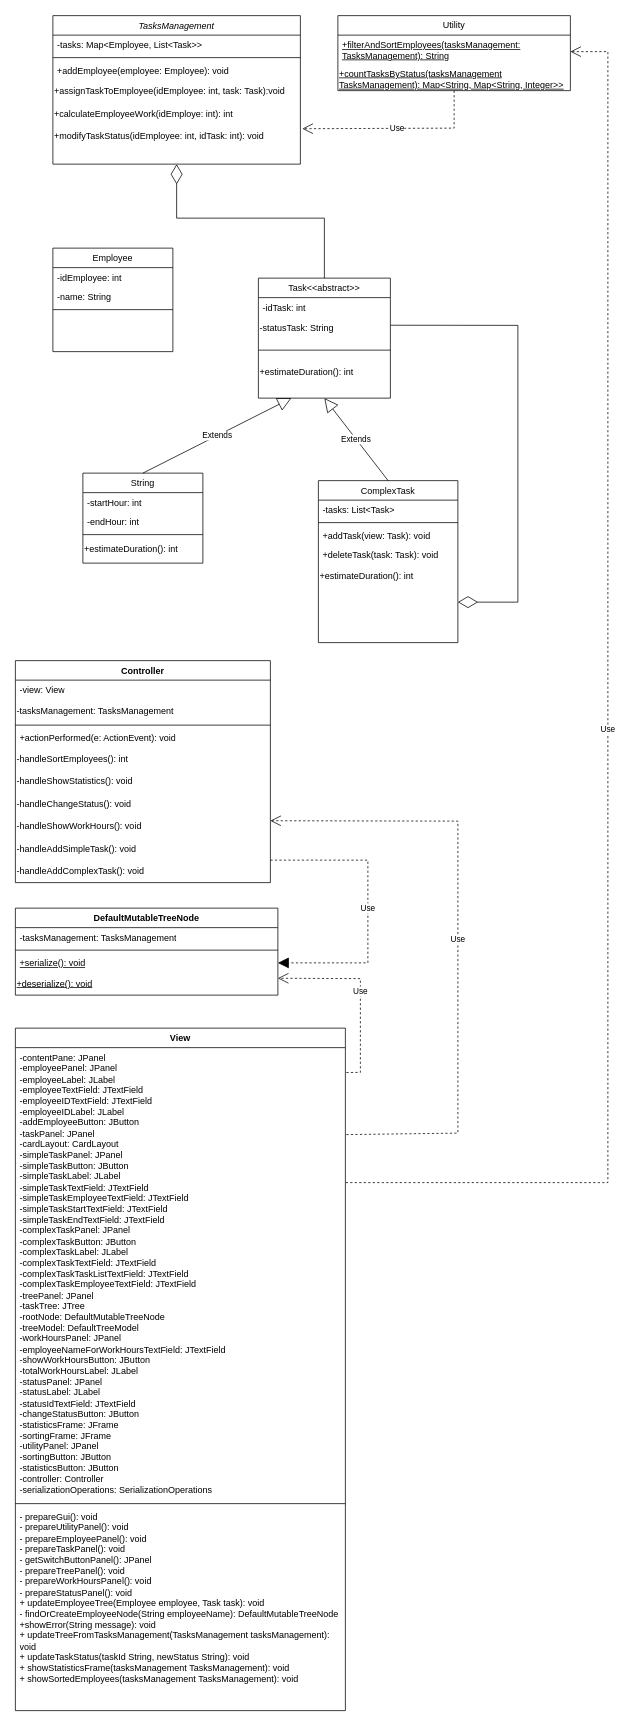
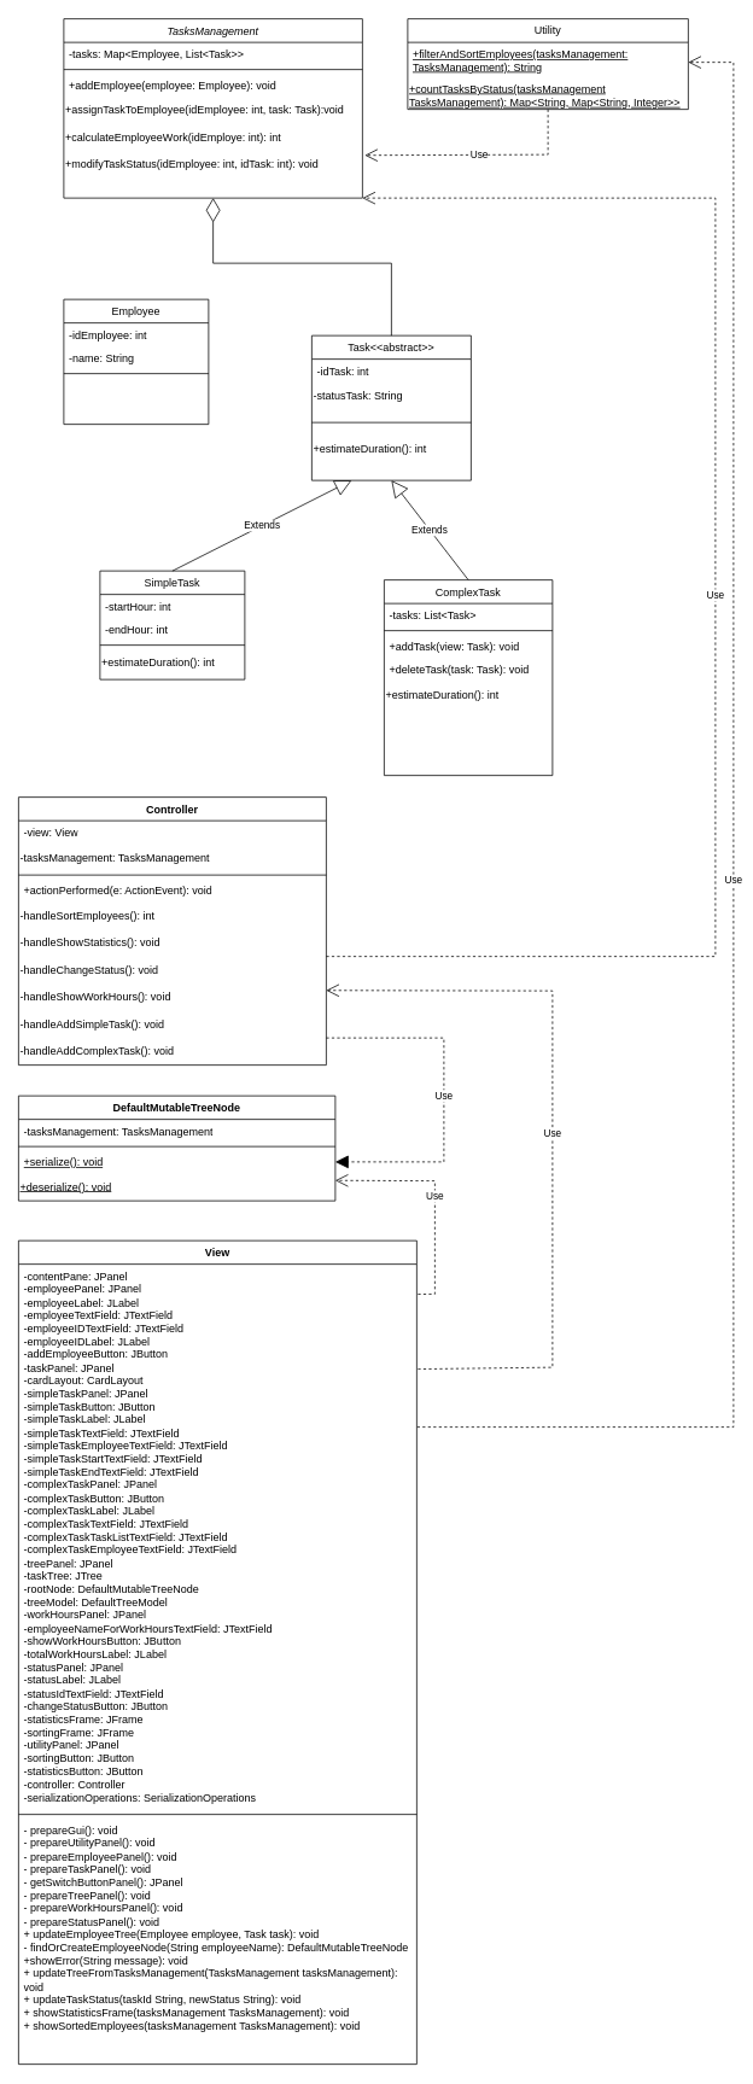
- <mxCell id="32" value="" style="endArrow=diamondThin;endFill=0;endSize=24;html=1;rounded=0;entryX=1;entryY=0.75;entryDx=0;entryDy=0;exitX=1.002;exitY=0.36;exitDx=0;exitDy=0;exitPerimeter=0;" edge="1" parent="1" source="15" target="25"><mxGeometry width="160" relative="1" as="geometry"><mxPoint x="340" y="750" as="sourcePoint" /><mxPoint x="500" y="750" as="targetPoint" /><Array as="points"><mxPoint x="690" y="433" /><mxPoint x="690" y="802" /></Array></mxGeometry></mxCell>
- <mxCell id="18" value="String" style="swimlane;fontStyle=0;align=center;verticalAlign=top;childLayout=stackLayout;horizontal=1;startSize=26;horizontalStack=0;resizeParent=1;resizeLast=0;collapsible=1;marginBottom=0;rounded=0;shadow=0;strokeWidth=1;" parent="1" vertex="1"><mxGeometry x="110" y="630" width="160" height="120" as="geometry"><mxRectangle x="550" y="140" width="160" height="26" as="alternateBounds" /></mxGeometry></mxCell>
+ <mxCell id="18" value="SimpleTask" style="swimlane;fontStyle=0;align=center;verticalAlign=top;childLayout=stackLayout;horizontal=1;startSize=26;horizontalStack=0;resizeParent=1;resizeLast=0;collapsible=1;marginBottom=0;rounded=0;shadow=0;strokeWidth=1;" parent="1" vertex="1"><mxGeometry x="110" y="630" width="160" height="120" as="geometry"><mxRectangle x="550" y="140" width="160" height="26" as="alternateBounds" /></mxGeometry></mxCell>
+ <mxCell id="48" value="Use" style="endArrow=open;endSize=12;dashed=1;html=1;rounded=0;exitX=1;exitY=0;exitDx=0;exitDy=0;entryX=1;entryY=1;entryDx=0;entryDy=0;" edge="1" parent="1" source="44" target="2"><mxGeometry width="160" relative="1" as="geometry"><mxPoint x="740" y="1004" as="sourcePoint" /><mxPoint x="780" y="260" as="targetPoint" /><Array as="points"><mxPoint x="790" y="1056" /><mxPoint x="790" y="218" /></Array></mxGeometry></mxCell>
